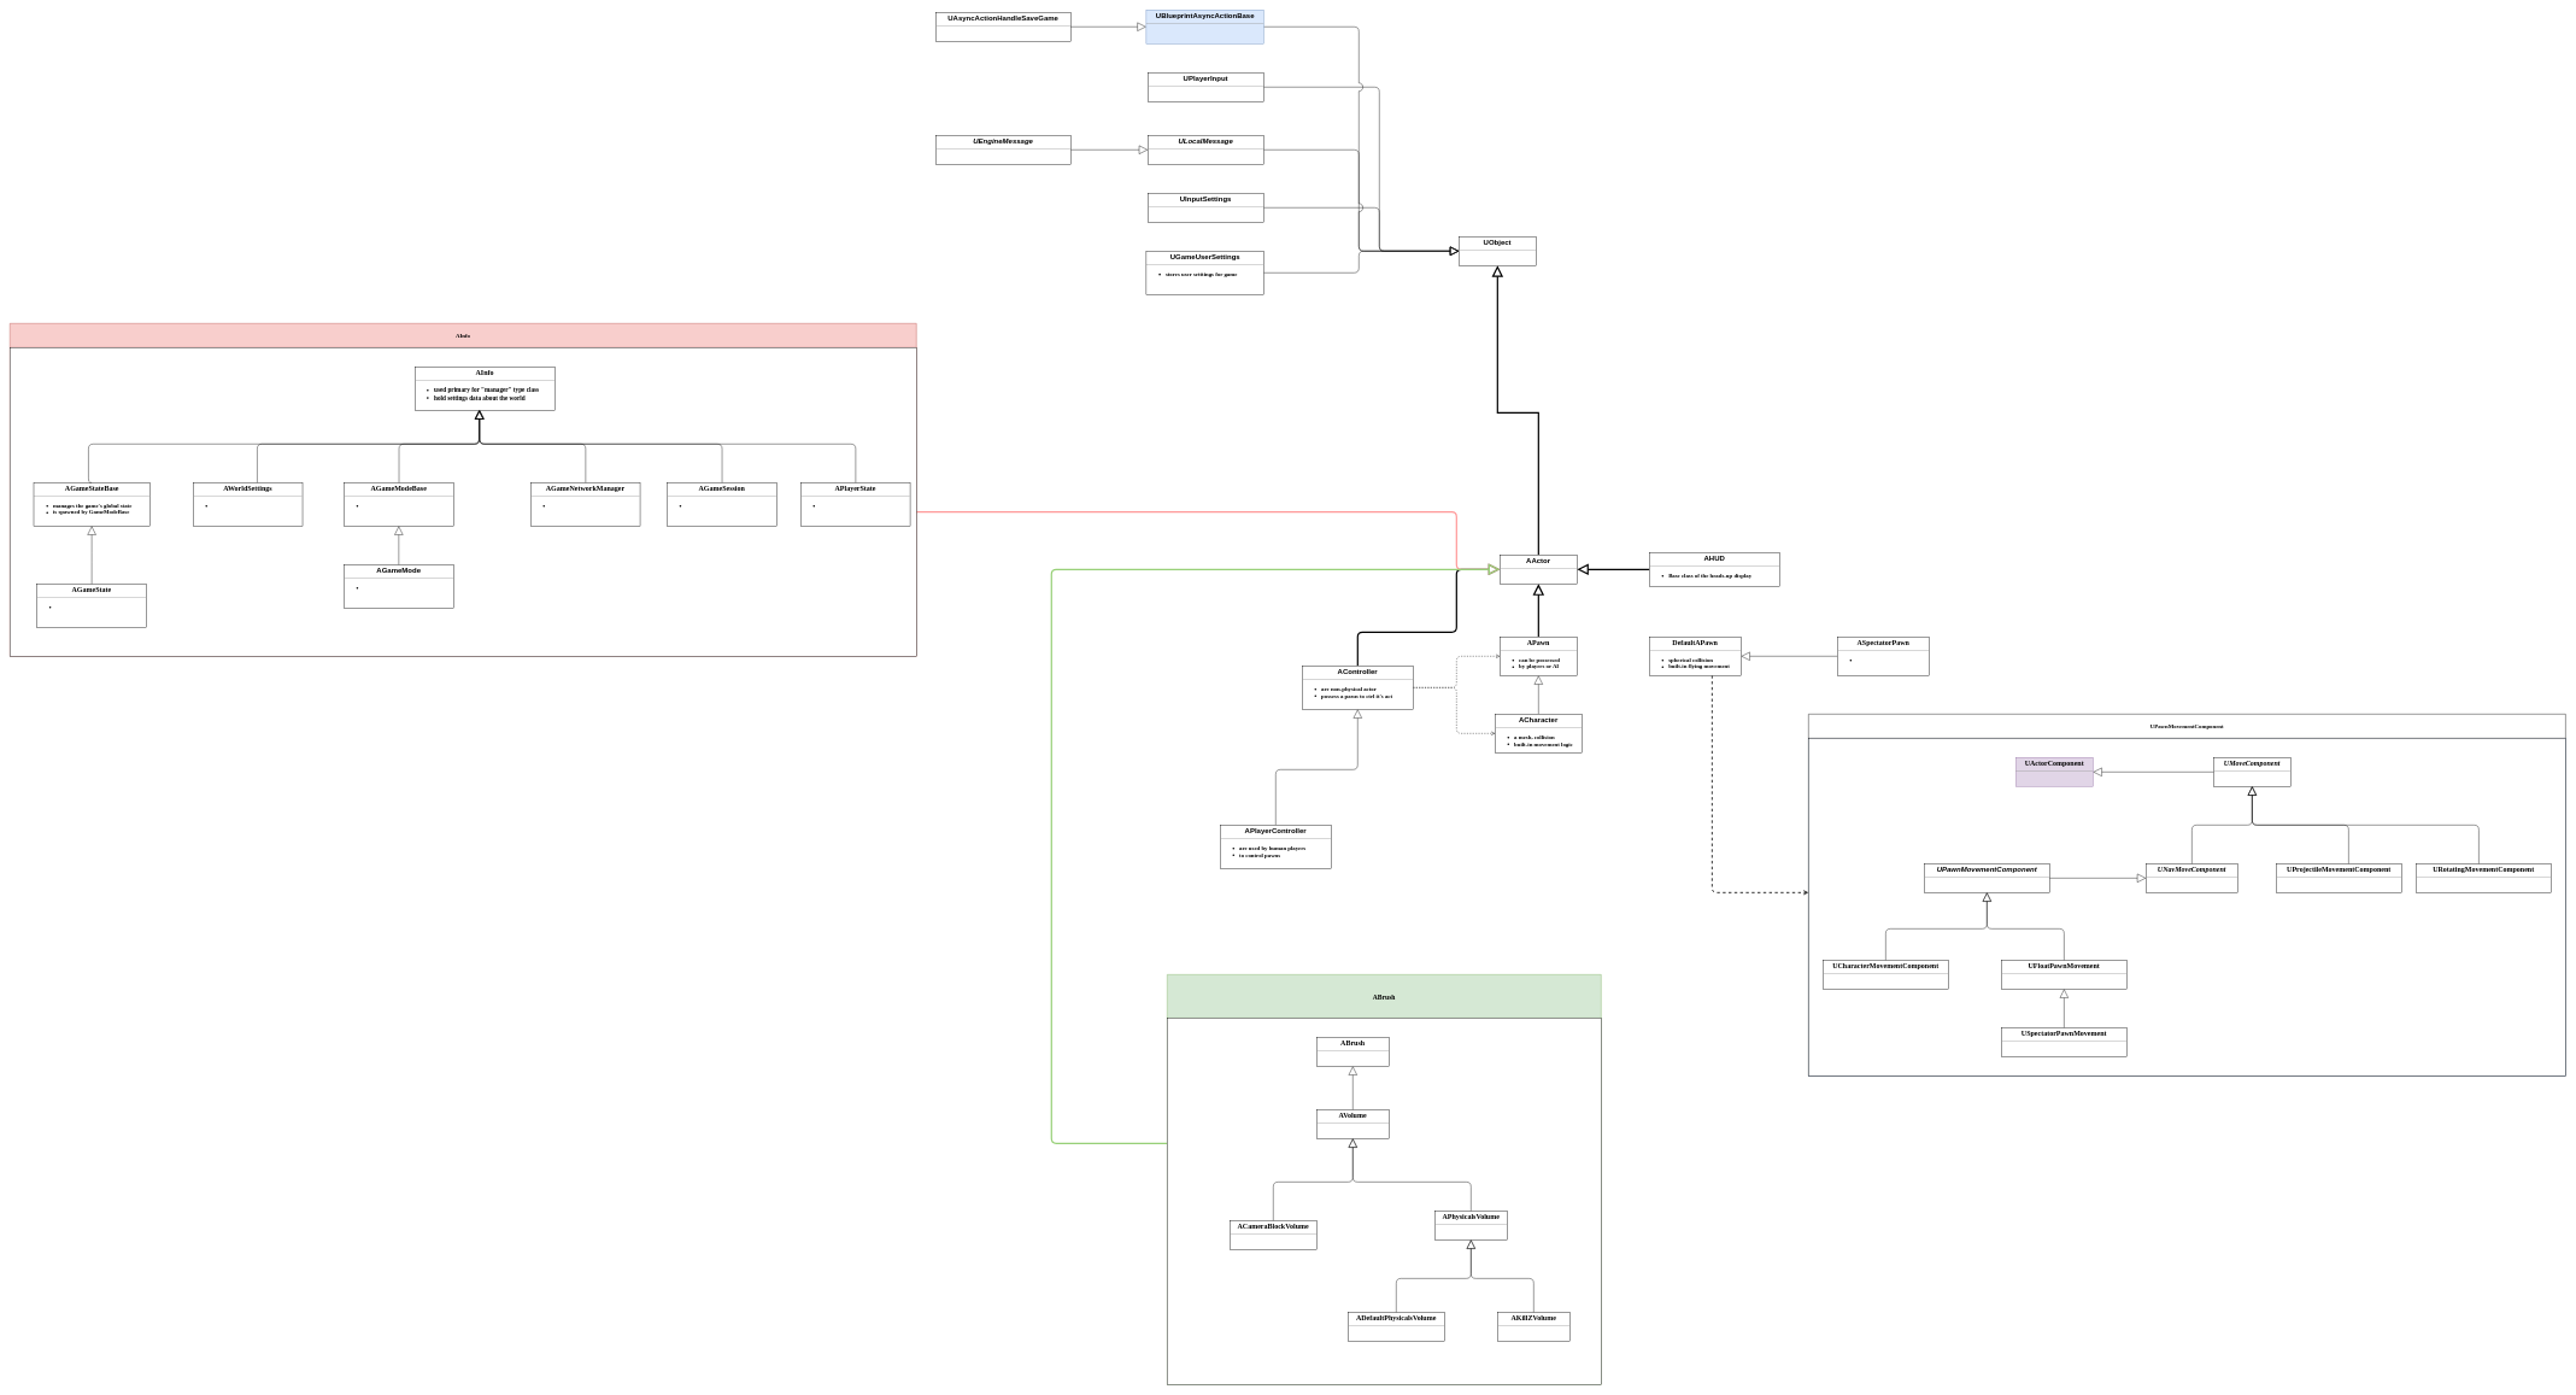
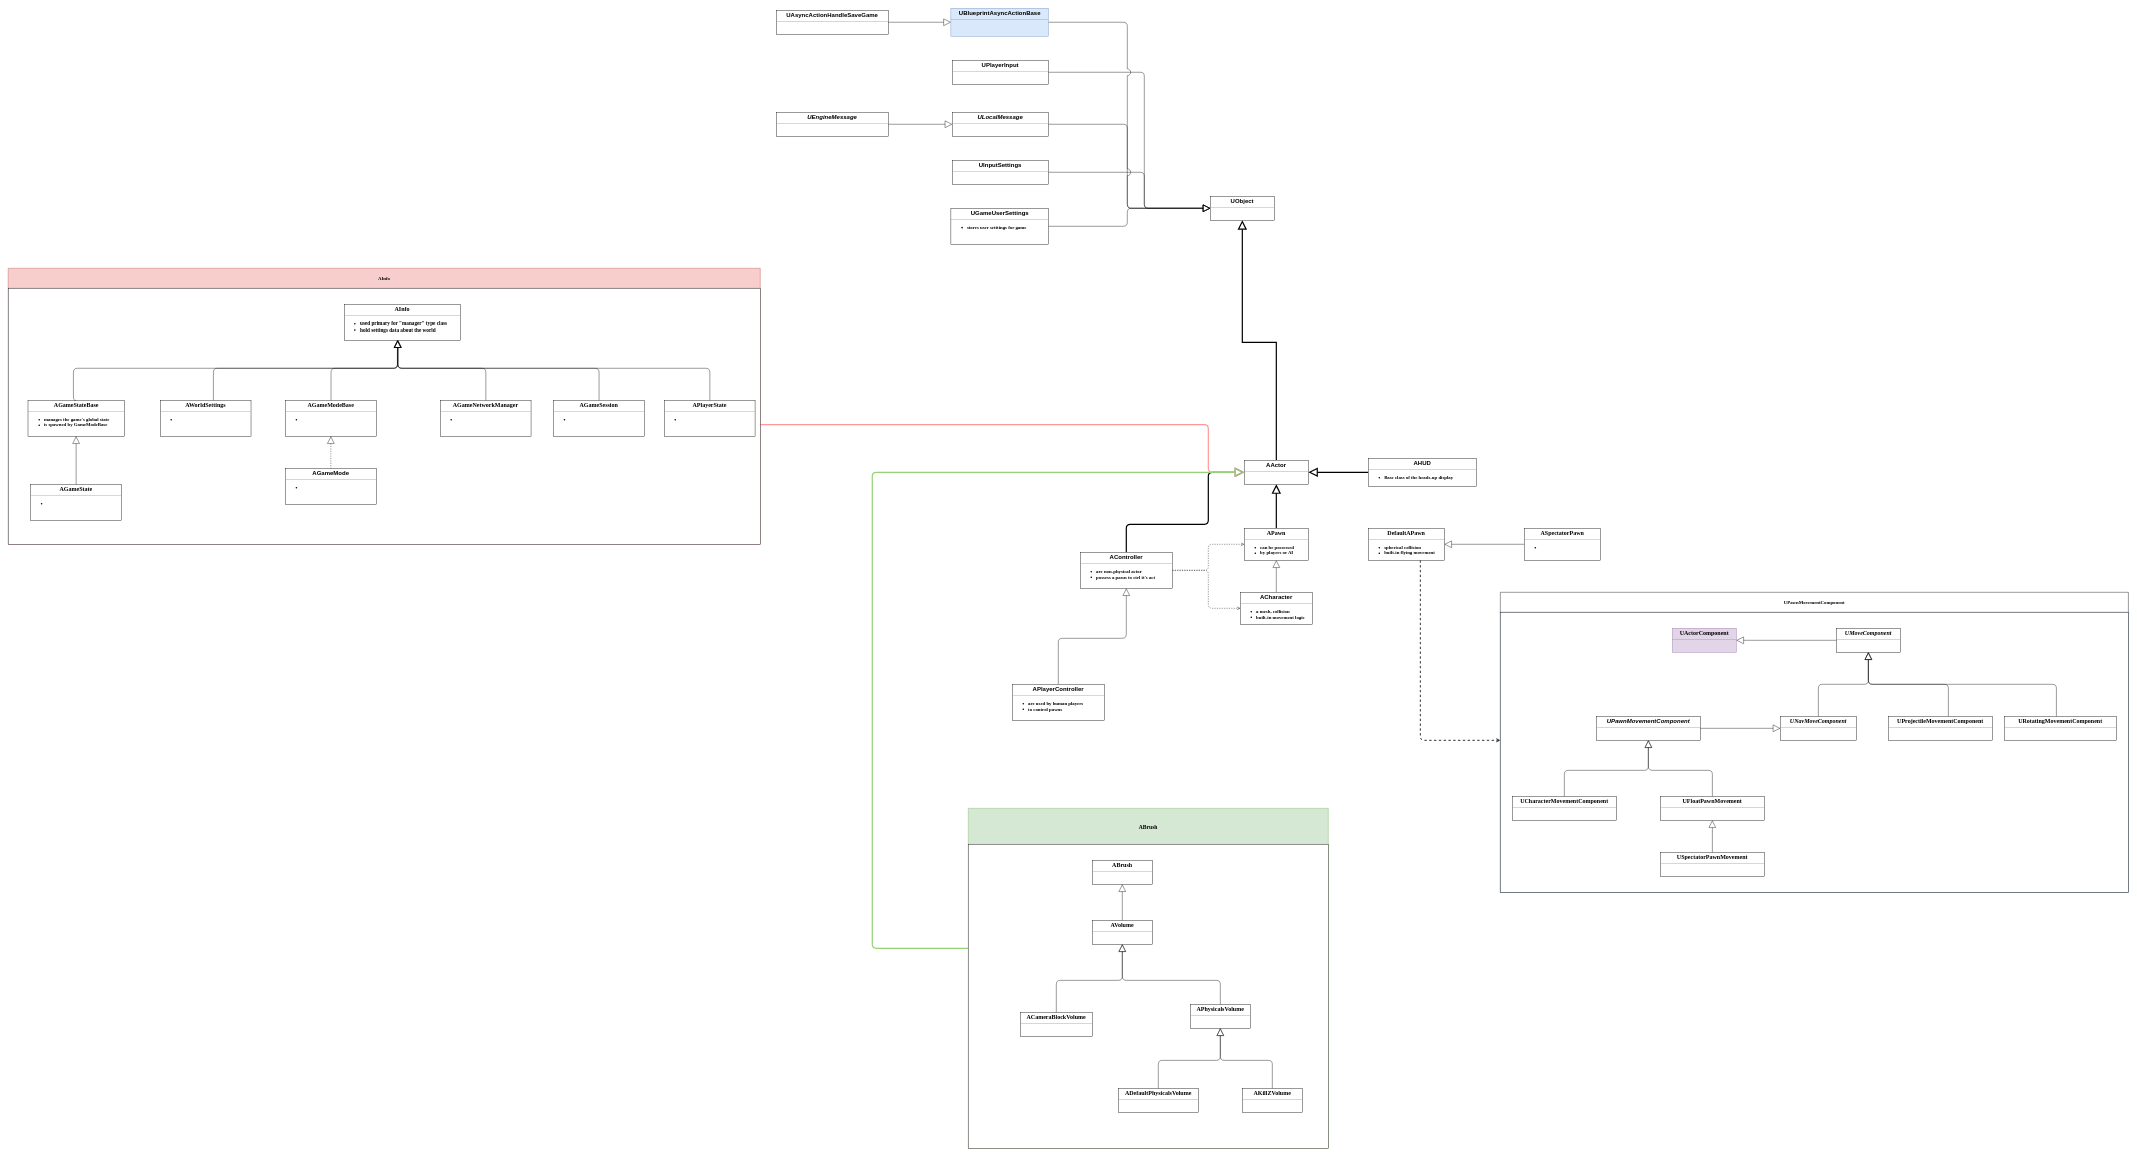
- <mxCell id="41" value="" style="edgeStyle=orthogonalEdgeStyle;rounded=1;orthogonalLoop=1;jettySize=auto;html=1;fontFamily=Comic Sans MS;startArrow=block;startFill=0;endArrow=none;endFill=0;startSize=16;" edge="1" parent="37" source="39" target="40"><mxGeometry relative="1" as="geometry" /></mxCell>
+ <mxCell id="41" value="" style="edgeStyle=orthogonalEdgeStyle;rounded=1;orthogonalLoop=1;jettySize=auto;html=1;fontFamily=Comic Sans MS;startArrow=block;startFill=0;endArrow=none;endFill=0;startSize=16;dashed=1;" edge="1" parent="37" source="39" target="40"><mxGeometry relative="1" as="geometry" /></mxCell>
